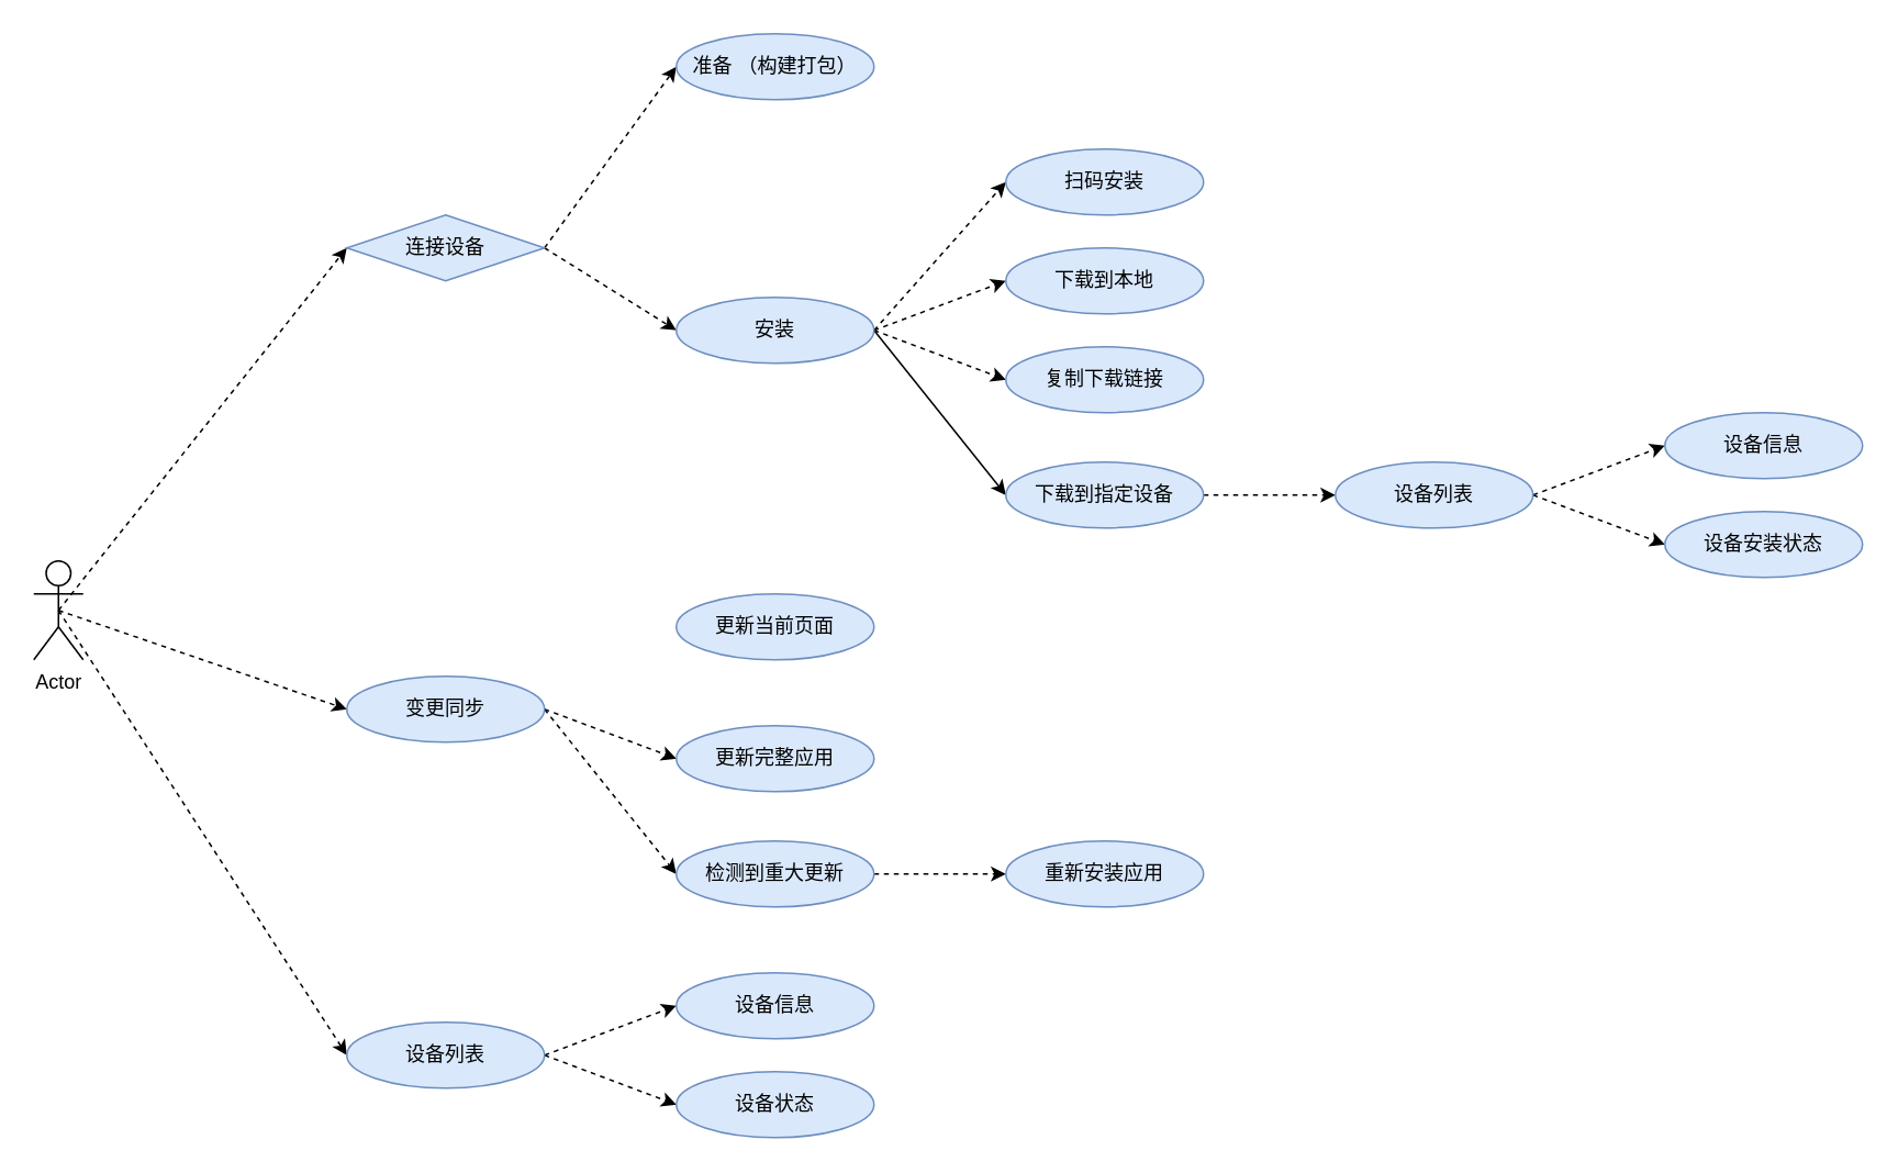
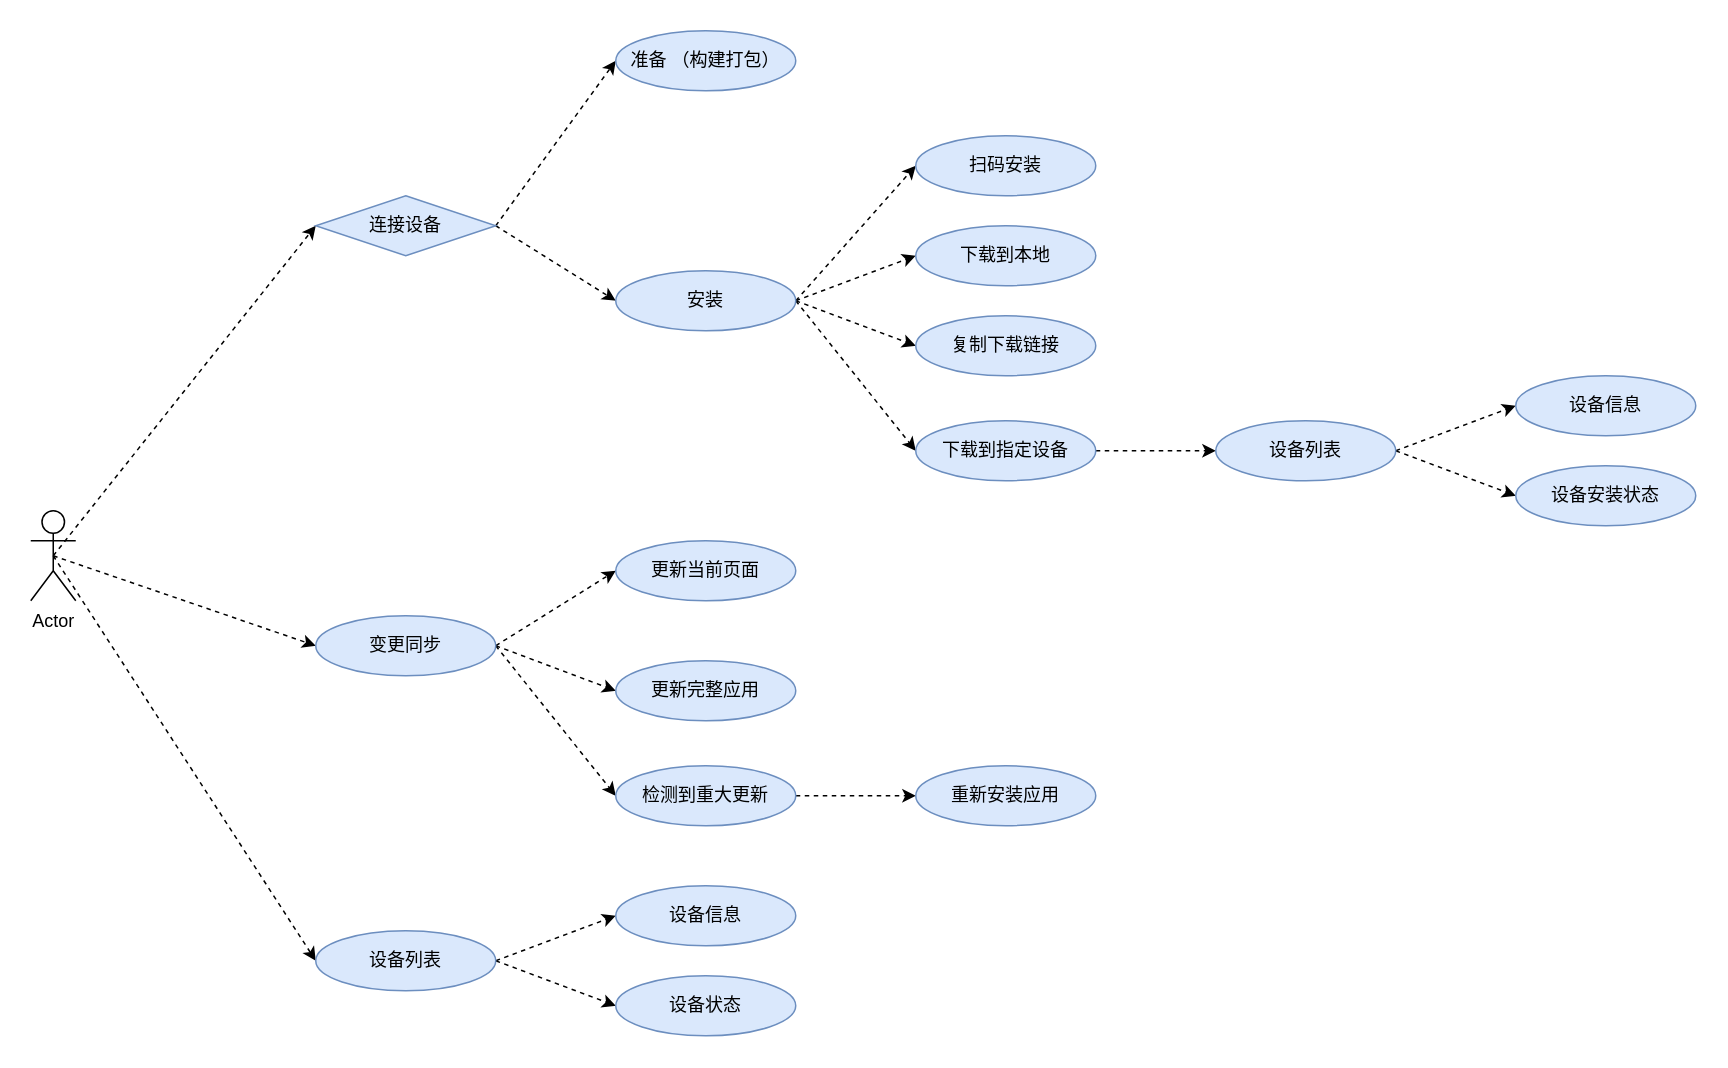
- <mxCell id="20" style="edgeStyle=none;rounded=0;orthogonalLoop=1;jettySize=auto;html=1;exitX=1;exitY=0.5;exitDx=0;exitDy=0;entryX=0;entryY=0.5;entryDx=0;entryDy=0;dashed=0;" parent="1" source="21" target="26" edge="1"><mxGeometry relative="1" as="geometry" /></mxCell>
+ <mxCell id="20" style="edgeStyle=none;rounded=0;orthogonalLoop=1;jettySize=auto;html=1;exitX=1;exitY=0.5;exitDx=0;exitDy=0;entryX=0;entryY=0.5;entryDx=0;entryDy=0;dashed=1;" parent="1" source="21" target="26" edge="1"><mxGeometry relative="1" as="geometry" /></mxCell>
+ <mxCell id="9" style="edgeStyle=none;rounded=0;orthogonalLoop=1;jettySize=auto;html=1;exitX=1;exitY=0.5;exitDx=0;exitDy=0;entryX=0;entryY=0.5;entryDx=0;entryDy=0;dashed=1;" parent="1" source="12" target="28" edge="1"><mxGeometry relative="1" as="geometry" /></mxCell>
